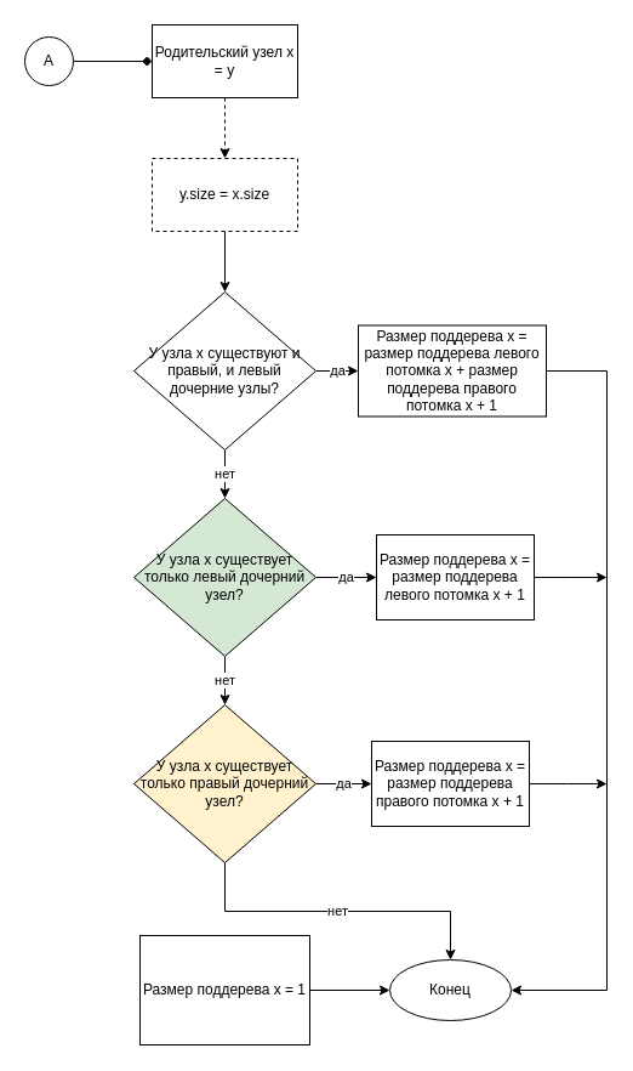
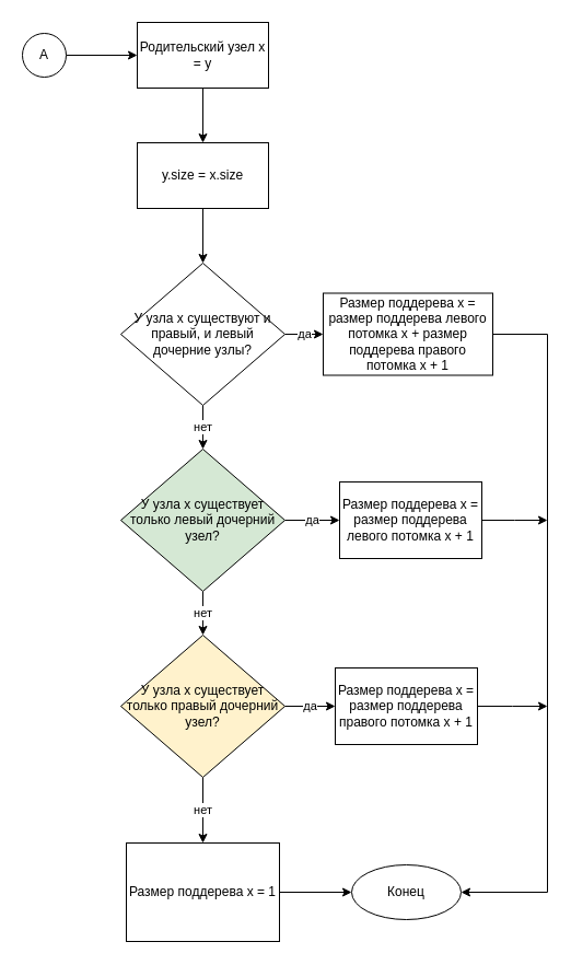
- <mxCell id="24" style="edgeStyle=orthogonalEdgeStyle;rounded=0;orthogonalLoop=1;jettySize=auto;html=1;exitX=1;exitY=0.5;exitDx=0;exitDy=0;entryX=0;entryY=0.5;entryDx=0;entryDy=0;endArrow=diamond;" edge="1" parent="1" source="25" target="3"><mxGeometry relative="1" as="geometry"><mxPoint x="120" y="50.167" as="targetPoint" /></mxGeometry></mxCell>
+ <mxCell id="24" style="edgeStyle=orthogonalEdgeStyle;rounded=0;orthogonalLoop=1;jettySize=auto;html=1;exitX=1;exitY=0.5;exitDx=0;exitDy=0;entryX=0;entryY=0.5;entryDx=0;entryDy=0;" edge="1" parent="1" source="25" target="3"><mxGeometry relative="1" as="geometry"><mxPoint x="120" y="50.167" as="targetPoint" /></mxGeometry></mxCell>
- <mxCell id="2" style="edgeStyle=orthogonalEdgeStyle;rounded=0;orthogonalLoop=1;jettySize=auto;html=1;exitX=0.5;exitY=1;exitDx=0;exitDy=0;entryX=0.5;entryY=0;entryDx=0;entryDy=0;dashed=1;" edge="1" parent="1" source="3" target="14"><mxGeometry relative="1" as="geometry" /></mxCell>
+ <mxCell id="2" style="edgeStyle=orthogonalEdgeStyle;rounded=0;orthogonalLoop=1;jettySize=auto;html=1;exitX=0.5;exitY=1;exitDx=0;exitDy=0;entryX=0.5;entryY=0;entryDx=0;entryDy=0;" edge="1" parent="1" source="3" target="14"><mxGeometry relative="1" as="geometry" /></mxCell>
- <mxCell id="14" value="y.size = x.size" style="rounded=0;whiteSpace=wrap;html=1;dashed=1;" vertex="1" parent="1"><mxGeometry x="125" y="130" width="120" height="60" as="geometry" /></mxCell>
+ <mxCell id="14" value="y.size = x.size" style="rounded=0;whiteSpace=wrap;html=1;" vertex="1" parent="1"><mxGeometry x="125" y="130" width="120" height="60" as="geometry" /></mxCell>
- <mxCell id="11" value="нет" style="edgeStyle=orthogonalEdgeStyle;rounded=0;orthogonalLoop=1;jettySize=auto;html=1;exitX=0.5;exitY=1;exitDx=0;exitDy=0;" edge="1" parent="1" source="12" target="17"><mxGeometry relative="1" as="geometry" /></mxCell>
+ <mxCell id="11" value="нет" style="edgeStyle=orthogonalEdgeStyle;rounded=0;orthogonalLoop=1;jettySize=auto;html=1;exitX=0.5;exitY=1;exitDx=0;exitDy=0;entryX=0.5;entryY=0;entryDx=0;entryDy=0;" edge="1" parent="1" source="12" target="21"><mxGeometry relative="1" as="geometry" /></mxCell>
